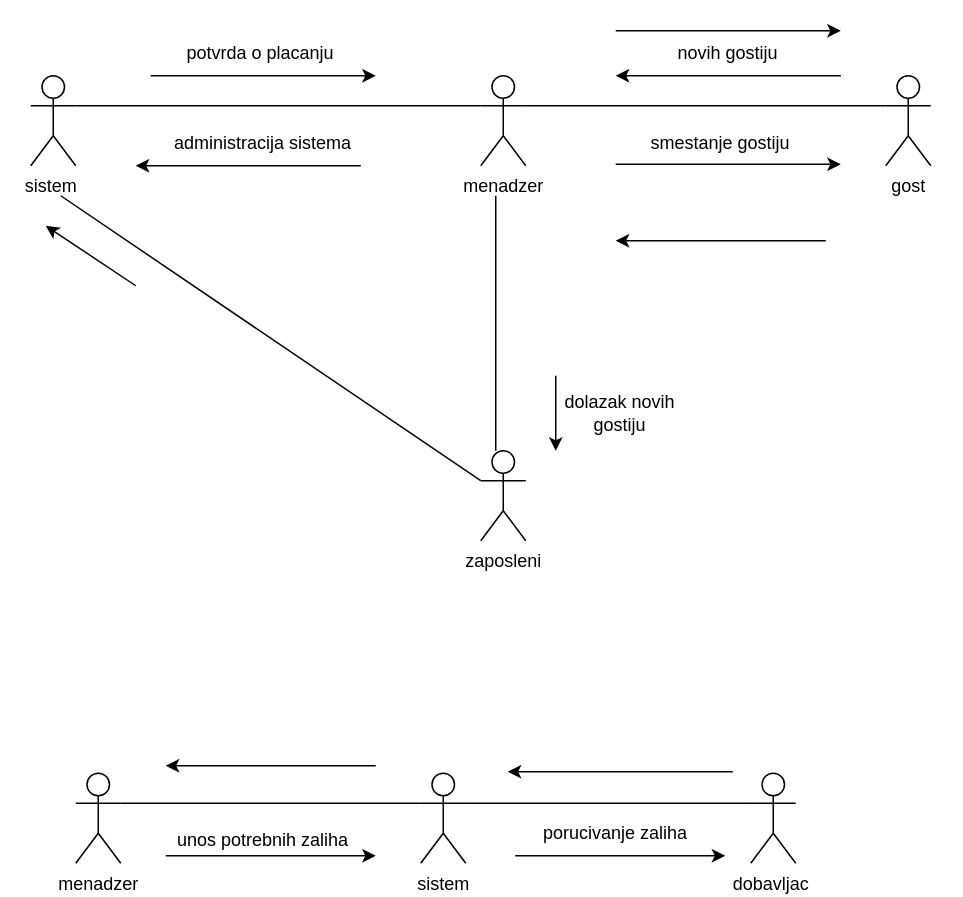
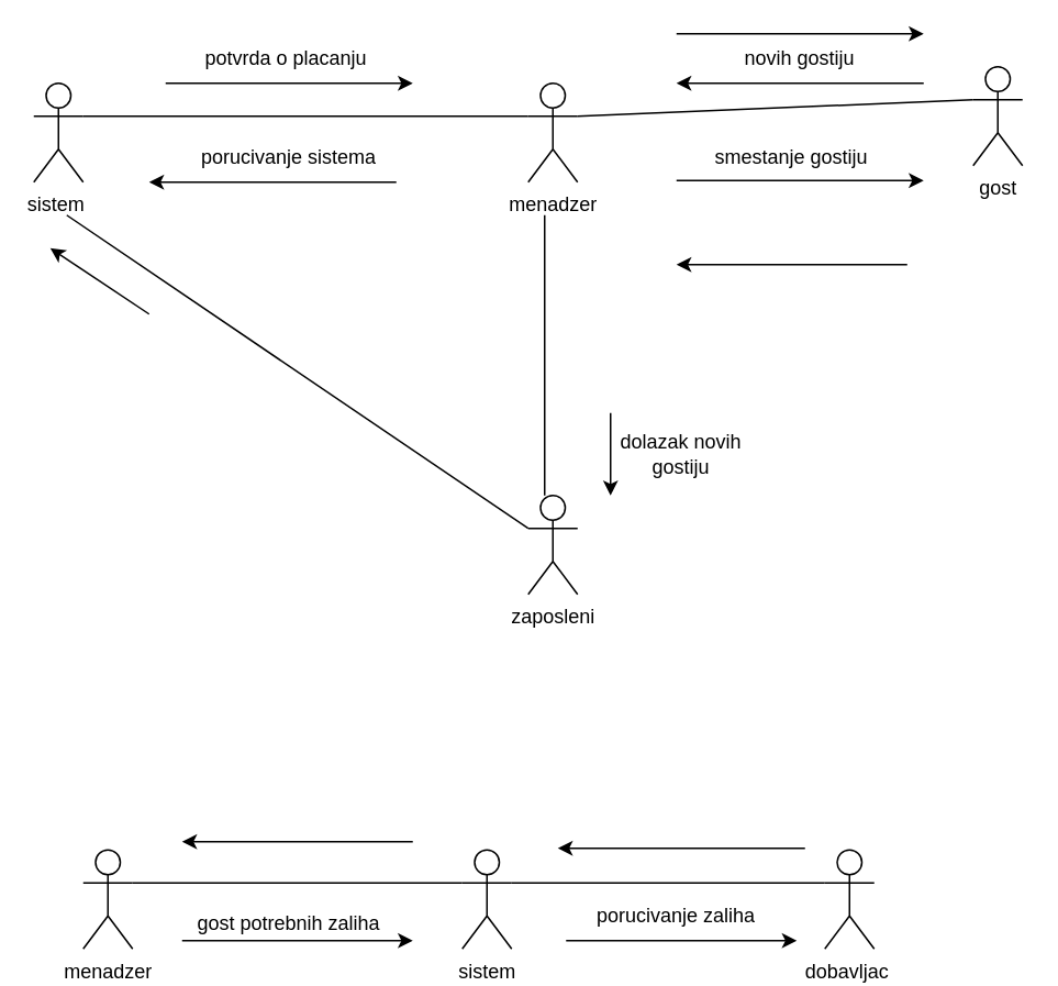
- <mxCell id="5" value="gost" style="shape=umlActor;verticalLabelPosition=bottom;verticalAlign=top;html=1;outlineConnect=0;" vertex="1" parent="1"><mxGeometry x="590" y="50" width="30" height="60" as="geometry" /></mxCell>
+ <mxCell id="5" value="gost" style="shape=umlActor;verticalLabelPosition=bottom;verticalAlign=top;html=1;outlineConnect=0;" vertex="1" parent="1"><mxGeometry x="590" y="40" width="30" height="60" as="geometry" /></mxCell>
- <mxCell id="14" value="administracija sistema" style="text;html=1;align=center;verticalAlign=middle;whiteSpace=wrap;rounded=0;" vertex="1" parent="1"><mxGeometry x="110" y="80" width="130" height="30" as="geometry" /></mxCell>
+ <mxCell id="14" value="porucivanje sistema" style="text;html=1;align=center;verticalAlign=middle;whiteSpace=wrap;rounded=0;" vertex="1" parent="1"><mxGeometry x="110" y="80" width="130" height="30" as="geometry" /></mxCell>
- <mxCell id="29" value="unos potrebnih zaliha" style="text;html=1;align=center;verticalAlign=middle;whiteSpace=wrap;rounded=0;" vertex="1" parent="1"><mxGeometry x="110" y="545" width="130" height="30" as="geometry" /></mxCell>
+ <mxCell id="29" value="gost potrebnih zaliha" style="text;html=1;align=center;verticalAlign=middle;whiteSpace=wrap;rounded=0;" vertex="1" parent="1"><mxGeometry x="110" y="545" width="130" height="30" as="geometry" /></mxCell>
